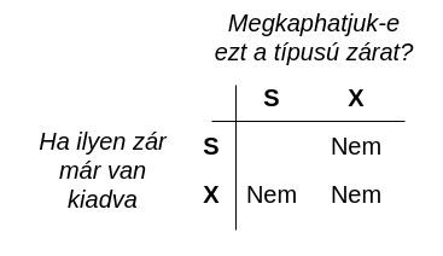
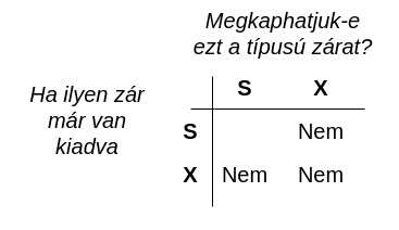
- <mxCell id="2" value="Ha ilyen zár már van kiadva" style="text;html=1;strokeColor=none;fillColor=none;align=center;verticalAlign=middle;whiteSpace=wrap;rounded=0;fontSize=20;fontStyle=2" parent="1" vertex="1"><mxGeometry x="20" y="110" width="130" height="60" as="geometry" /></mxCell>
+ <mxCell id="2" value="Ha ilyen zár már van kiadva" style="text;html=1;strokeColor=none;fillColor=none;align=center;verticalAlign=middle;whiteSpace=wrap;rounded=0;fontSize=20;fontStyle=2" parent="1" vertex="1"><mxGeometry x="15" y="80" width="130" height="60" as="geometry" /></mxCell>
